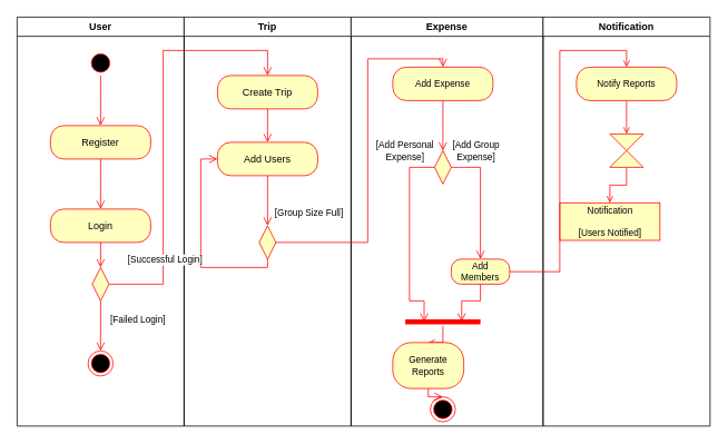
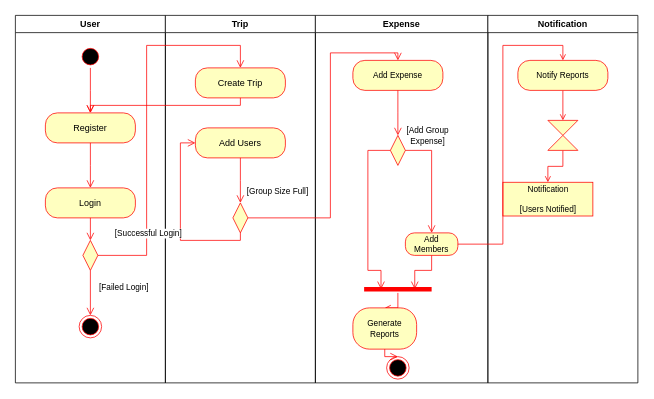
- <mxCell id="16" value="" style="edgeStyle=orthogonalEdgeStyle;html=1;verticalAlign=bottom;endArrow=open;endSize=8;strokeColor=#ff0000;rounded=0;exitX=0.5;exitY=1;exitDx=0;exitDy=0;entryX=0.5;entryY=0;entryDx=0;entryDy=0;" edge="1" parent="12" source="13" target="14"><mxGeometry relative="1" as="geometry"><mxPoint x="400" y="360" as="targetPoint" /><mxPoint x="400" y="300" as="sourcePoint" /></mxGeometry></mxCell>
+ <mxCell id="16" value="" style="edgeStyle=orthogonalEdgeStyle;html=1;verticalAlign=bottom;endArrow=open;endSize=8;strokeColor=#ff0000;rounded=0;exitX=0.5;exitY=1;exitDx=0;exitDy=0;" edge="1" parent="12" source="13" target="5"><mxGeometry relative="1" as="geometry"><mxPoint x="400" y="360" as="targetPoint" /><mxPoint x="400" y="300" as="sourcePoint" /></mxGeometry></mxCell>
- <mxCell id="31" value="&lt;span style=&quot;font-size: 11px&quot;&gt;[Add Personal Expense]&lt;/span&gt;" style="text;html=1;strokeColor=none;fillColor=none;align=center;verticalAlign=middle;whiteSpace=wrap;rounded=0;" vertex="1" parent="20"><mxGeometry x="25" y="150" width="80" height="20" as="geometry" /></mxCell>
